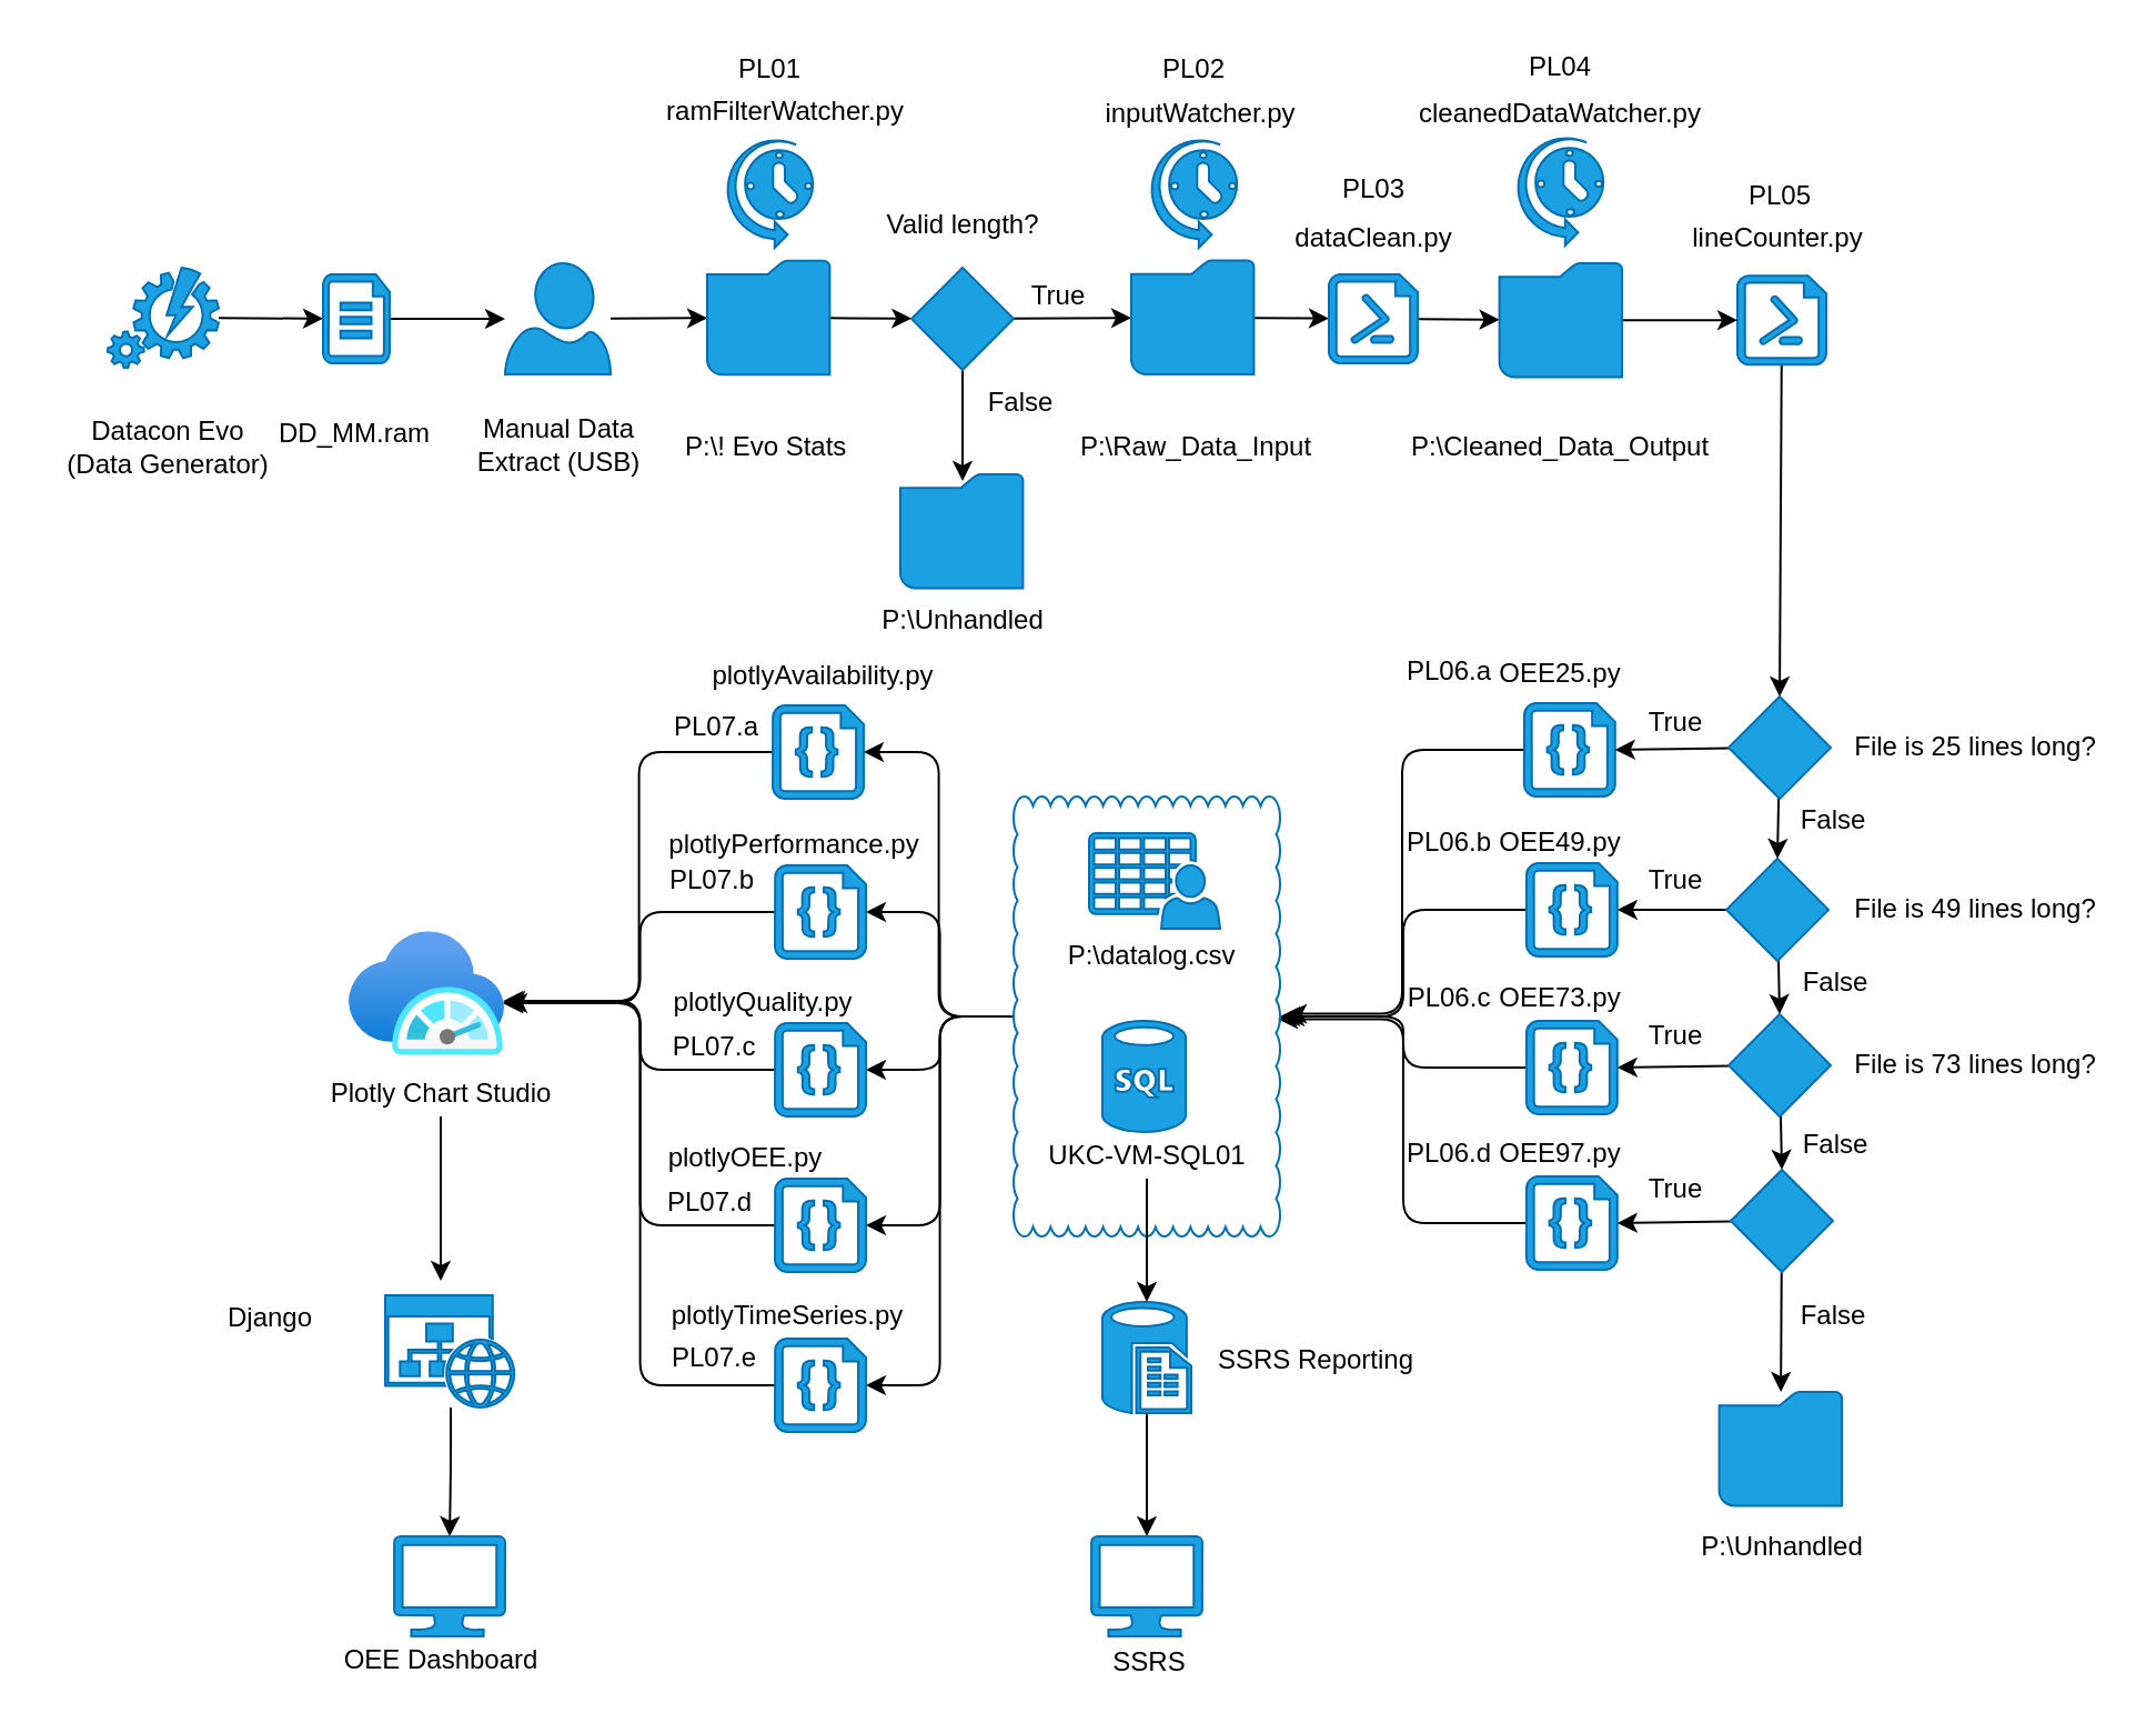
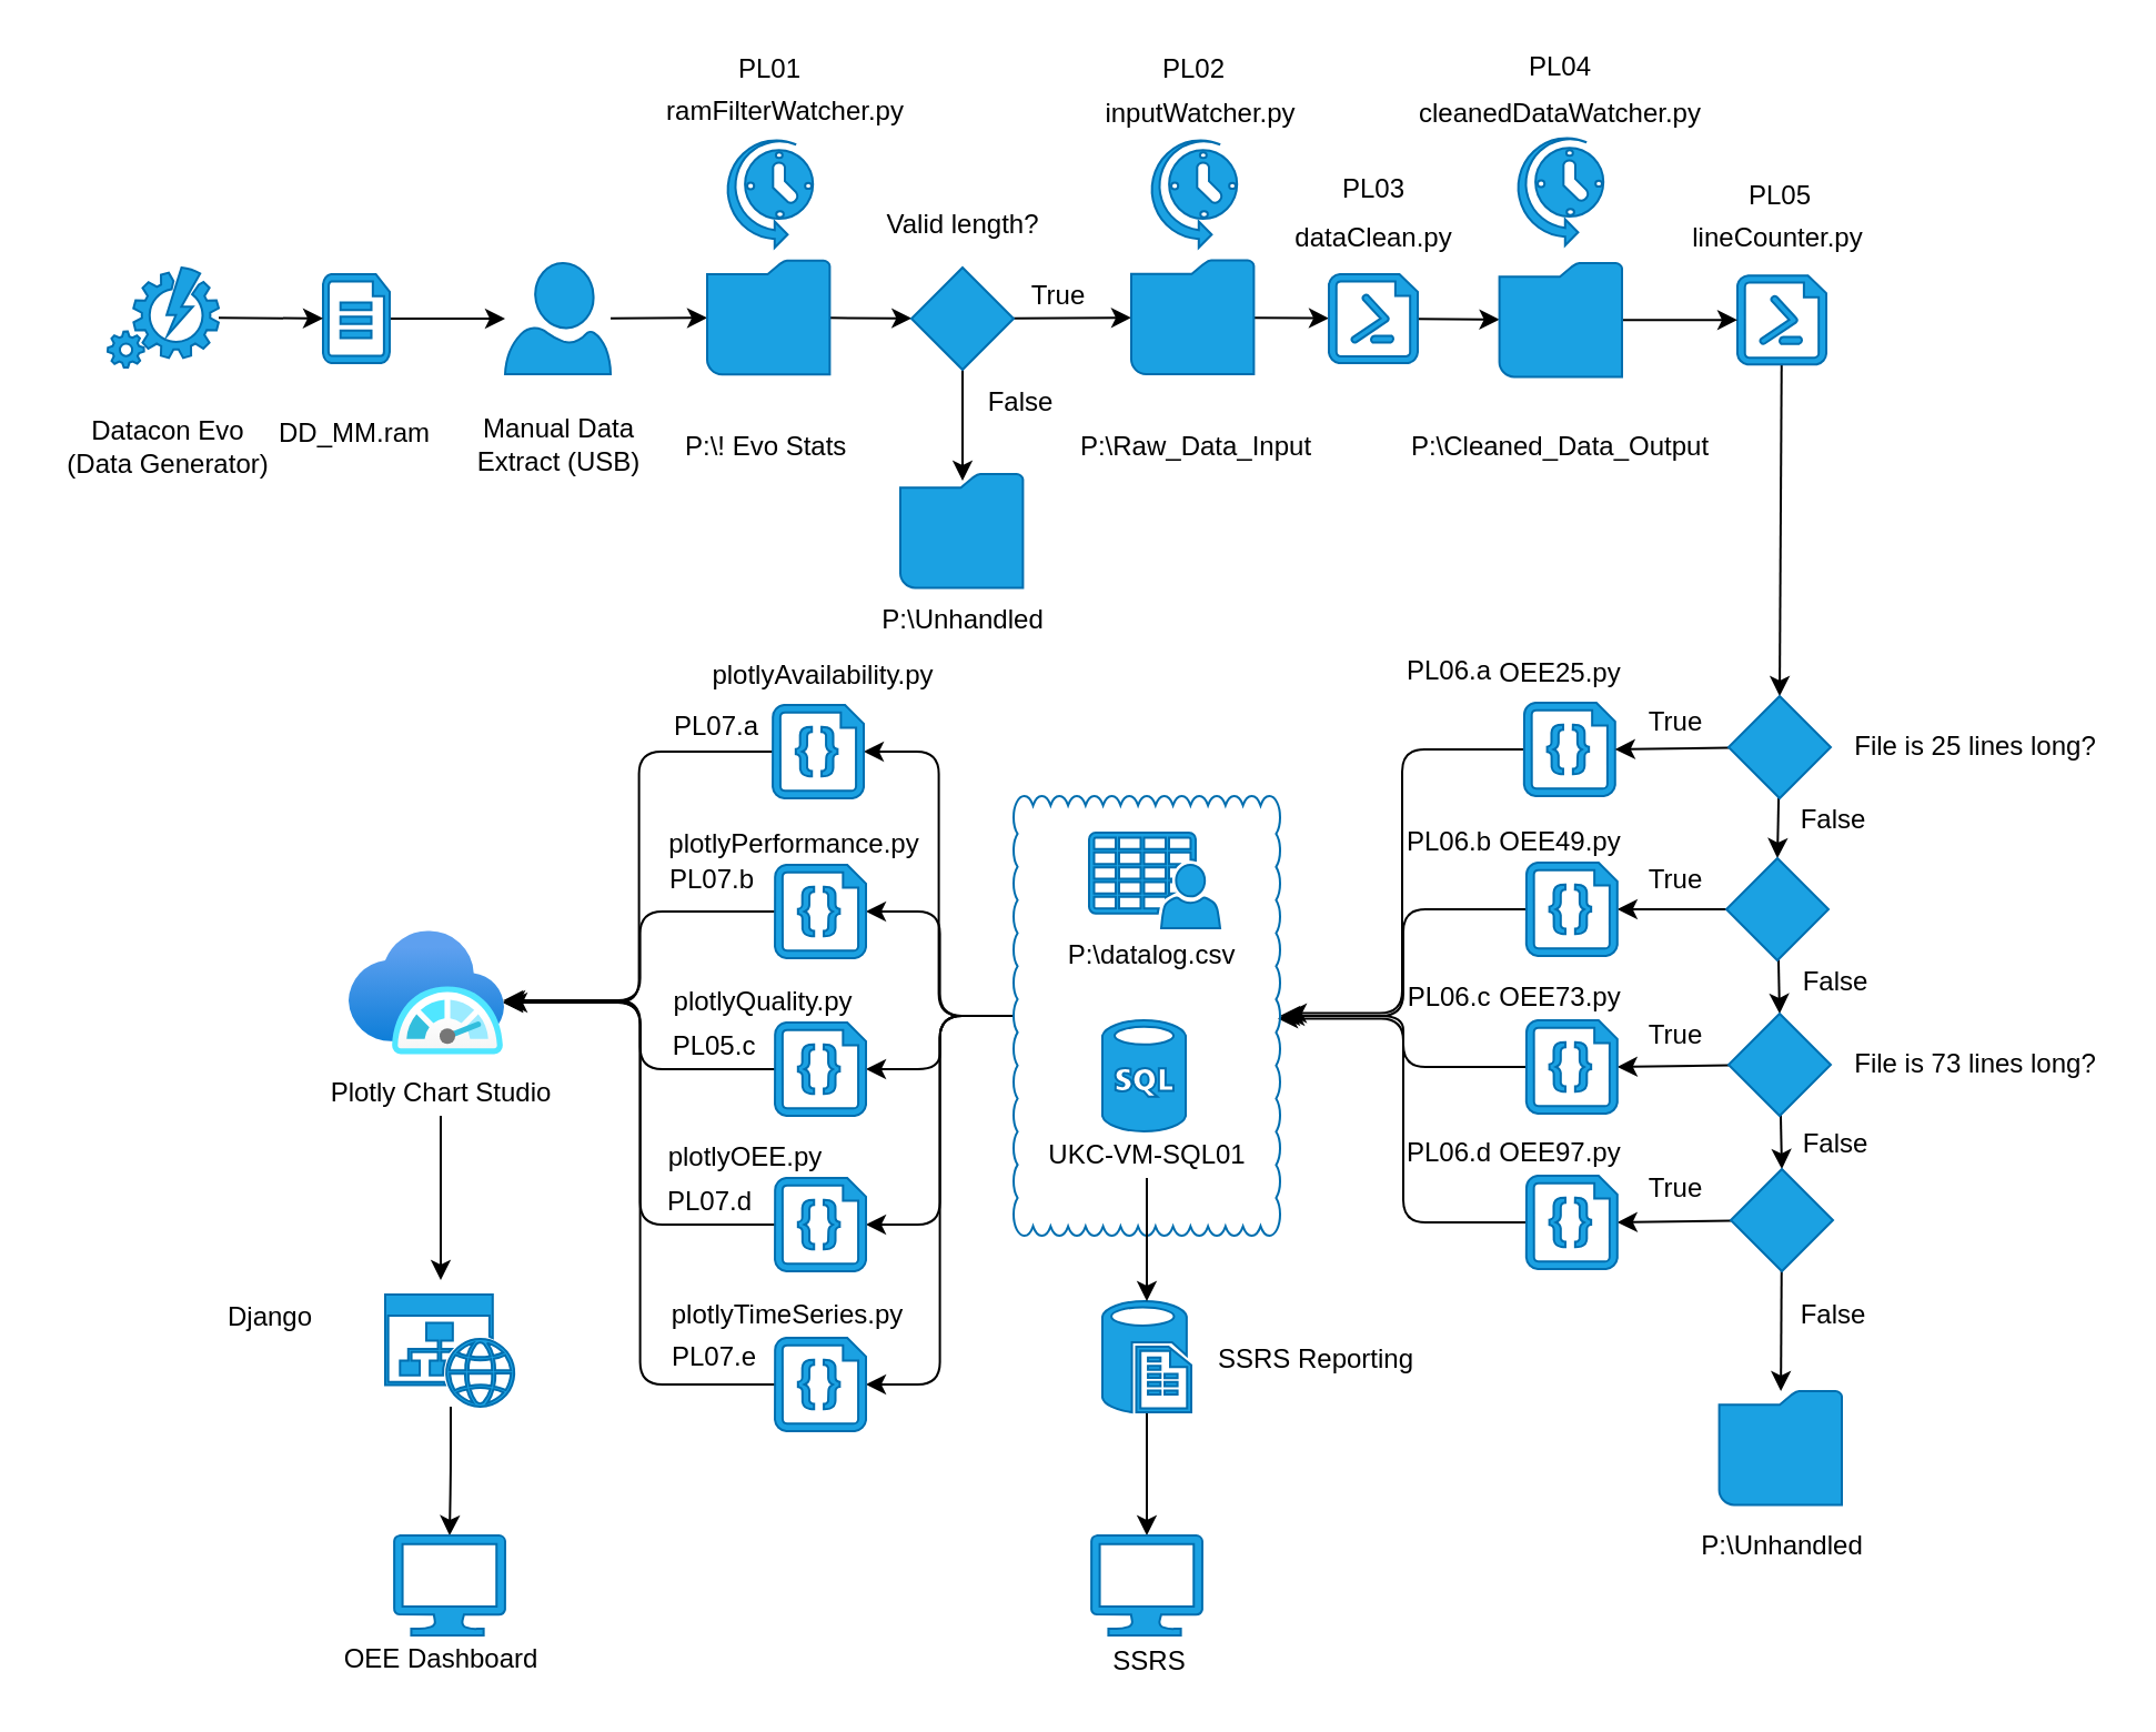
- <mxCell id="59" value="File is 49 lines long?" style="text;html=1;resizable=0;autosize=1;align=center;verticalAlign=middle;points=[];fillColor=none;strokeColor=none;rounded=0;" parent="1" vertex="1"><mxGeometry x="829" y="399" width="120" height="20" as="geometry" /></mxCell>
- <mxCell id="123" value="PL07.c" style="text;html=1;resizable=0;autosize=1;align=center;verticalAlign=middle;points=[];fillColor=none;strokeColor=none;rounded=0;" parent="1" vertex="1"><mxGeometry x="295.6" y="461" width="50" height="20" as="geometry" /></mxCell>
+ <mxCell id="123" value="PL05.c" style="text;html=1;resizable=0;autosize=1;align=center;verticalAlign=middle;points=[];fillColor=none;strokeColor=none;rounded=0;" parent="1" vertex="1"><mxGeometry x="295.6" y="461" width="50" height="20" as="geometry" /></mxCell>
